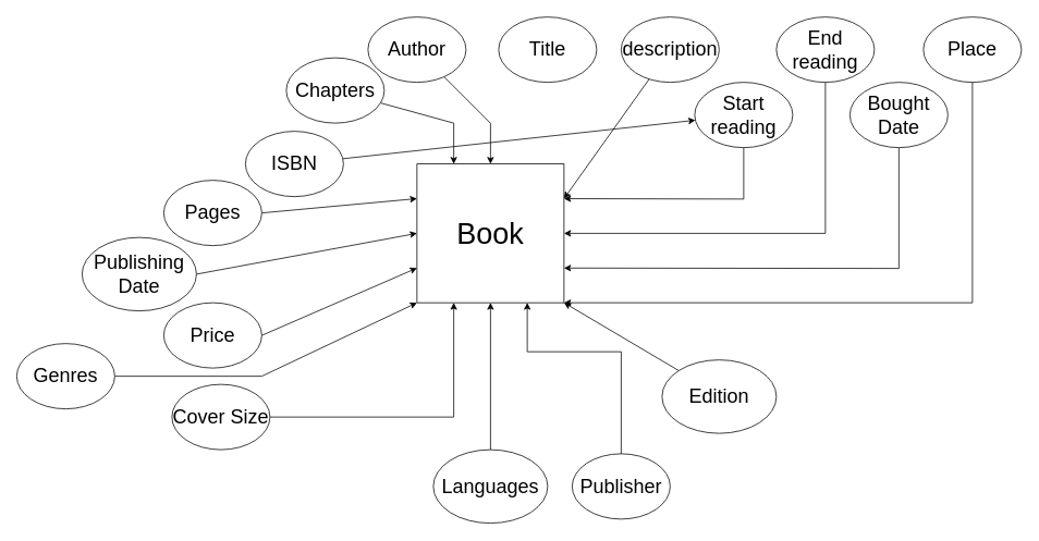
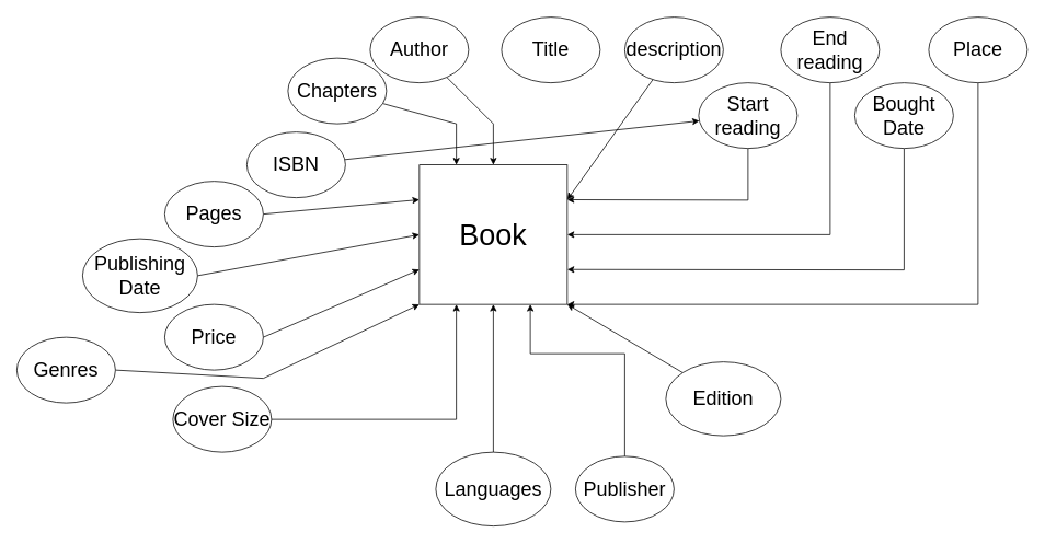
- <mxCell id="27" value="&lt;font style=&quot;font-size: 24px&quot;&gt;Genres&lt;/font&gt;" style="ellipse;whiteSpace=wrap;html=1;" vertex="1" parent="1"><mxGeometry x="20" y="420" width="120" height="80" as="geometry" /></mxCell>
+ <mxCell id="27" value="&lt;font style=&quot;font-size: 24px&quot;&gt;Genres&lt;/font&gt;" style="ellipse;whiteSpace=wrap;html=1;" vertex="1" parent="1"><mxGeometry x="20" y="410" width="120" height="80" as="geometry" /></mxCell>
